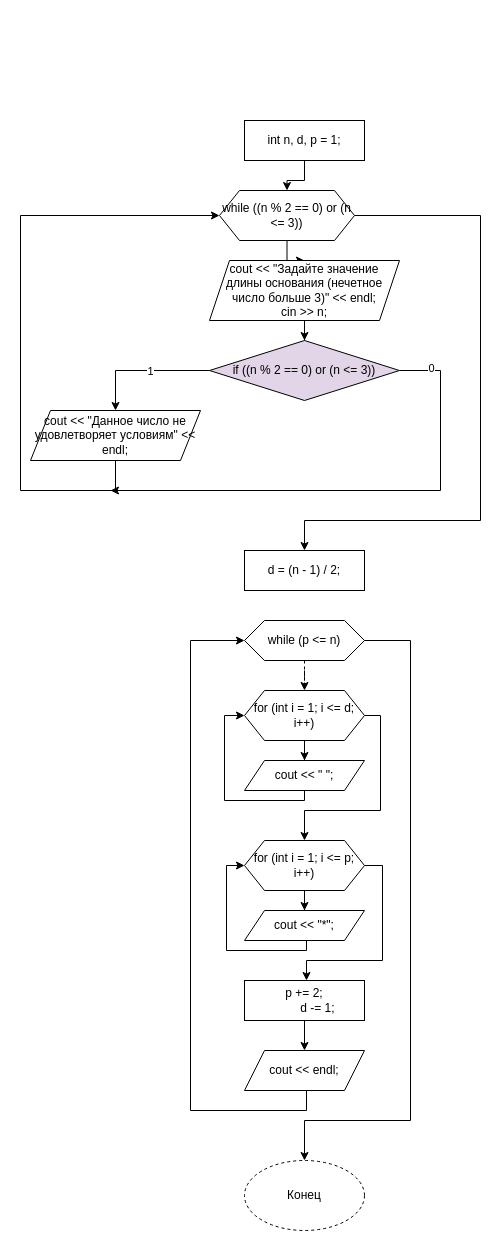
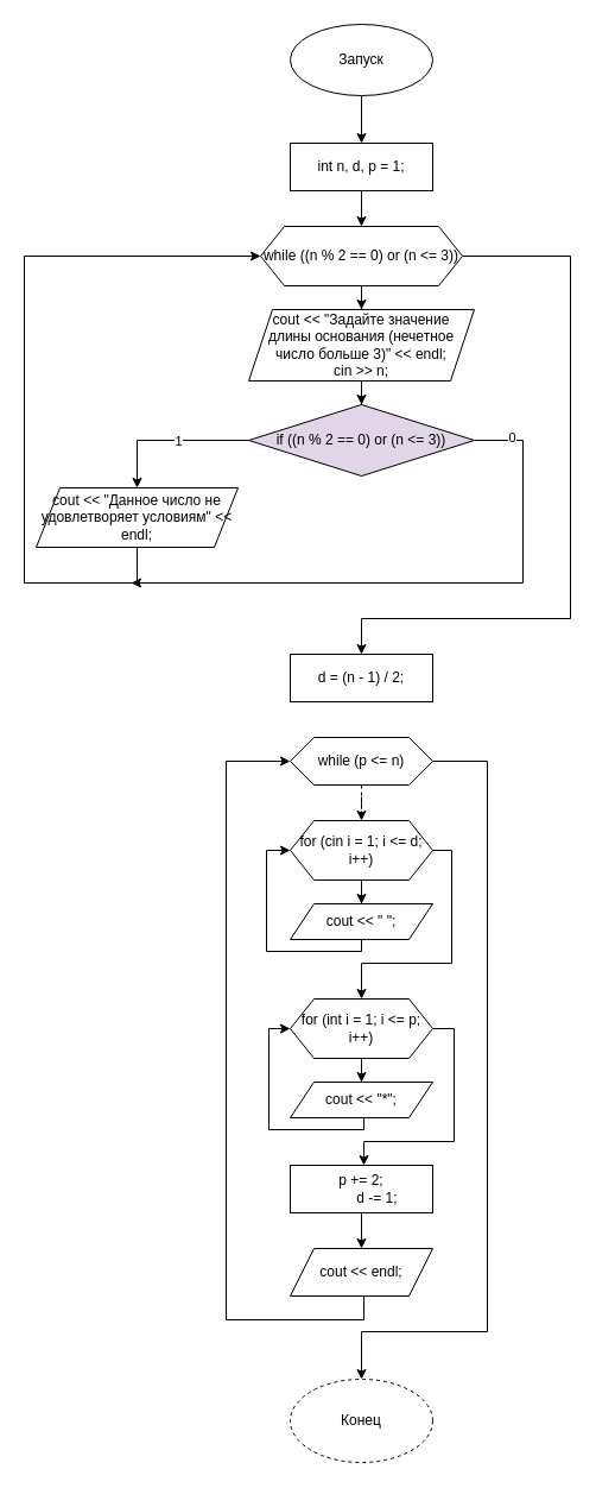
+ <mxCell id="3" value="Запуск" style="ellipse;whiteSpace=wrap;html=1;" vertex="1" parent="1"><mxGeometry x="244" y="20" width="120" height="60" as="geometry" /></mxCell>
+ <mxCell id="2" value="" style="edgeStyle=orthogonalEdgeStyle;rounded=0;orthogonalLoop=1;jettySize=auto;html=1;" edge="1" parent="1" source="3" target="5"><mxGeometry relative="1" as="geometry" /></mxCell>
- <mxCell id="8" value="while ((n % 2 == 0) or (n &lt;= 3))" style="shape=hexagon;perimeter=hexagonPerimeter2;whiteSpace=wrap;html=1;fixedSize=1;" vertex="1" parent="1"><mxGeometry x="219" y="190" width="135" height="50" as="geometry" /></mxCell>
+ <mxCell id="8" value="while ((n % 2 == 0) or (n &lt;= 3))" style="shape=hexagon;perimeter=hexagonPerimeter2;whiteSpace=wrap;html=1;fixedSize=1;" vertex="1" parent="1"><mxGeometry x="219" y="190" width="170" height="50" as="geometry" /></mxCell>
- <mxCell id="24" value="for (int i = 1; i &amp;lt;= d; i++)" style="shape=hexagon;perimeter=hexagonPerimeter2;whiteSpace=wrap;html=1;fixedSize=1;rounded=0;" vertex="1" parent="1"><mxGeometry x="244" y="690" width="120" height="50" as="geometry" /></mxCell>
+ <mxCell id="24" value="for (cin i = 1; i &amp;lt;= d; i++)" style="shape=hexagon;perimeter=hexagonPerimeter2;whiteSpace=wrap;html=1;fixedSize=1;rounded=0;" vertex="1" parent="1"><mxGeometry x="244" y="690" width="120" height="50" as="geometry" /></mxCell>
